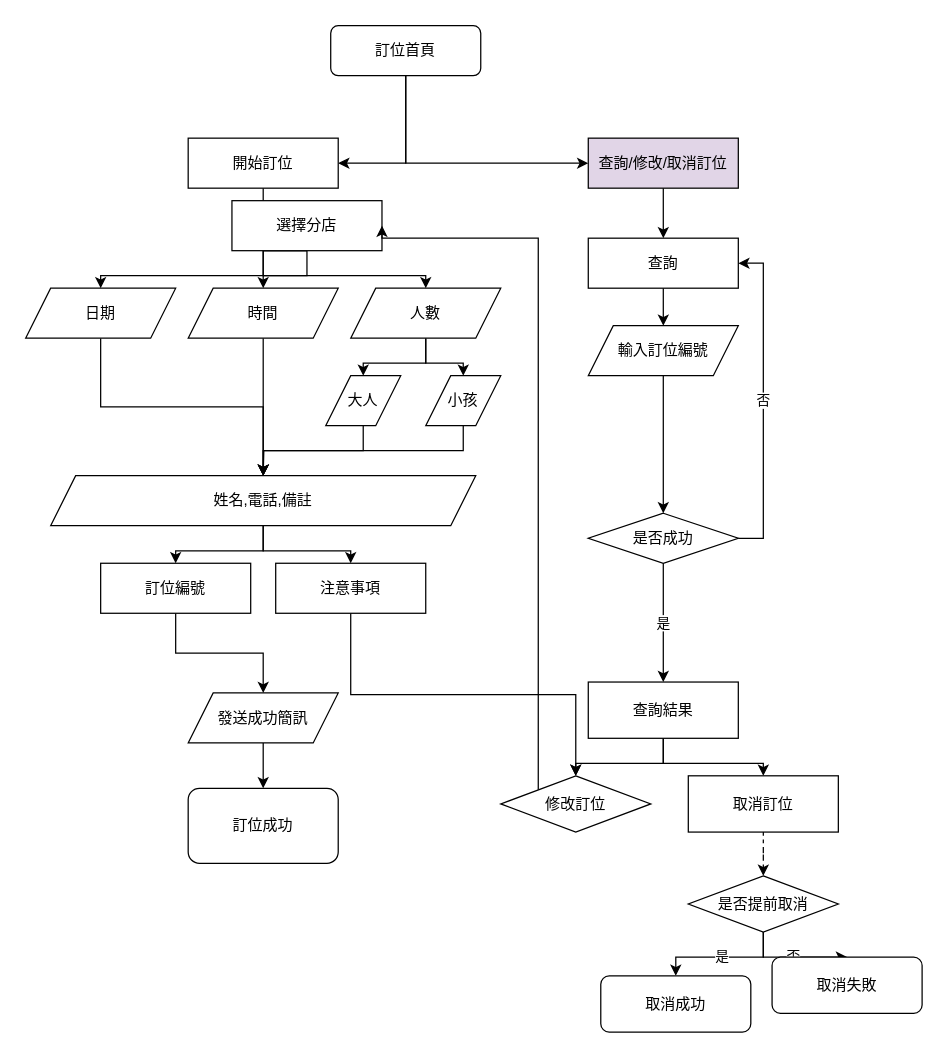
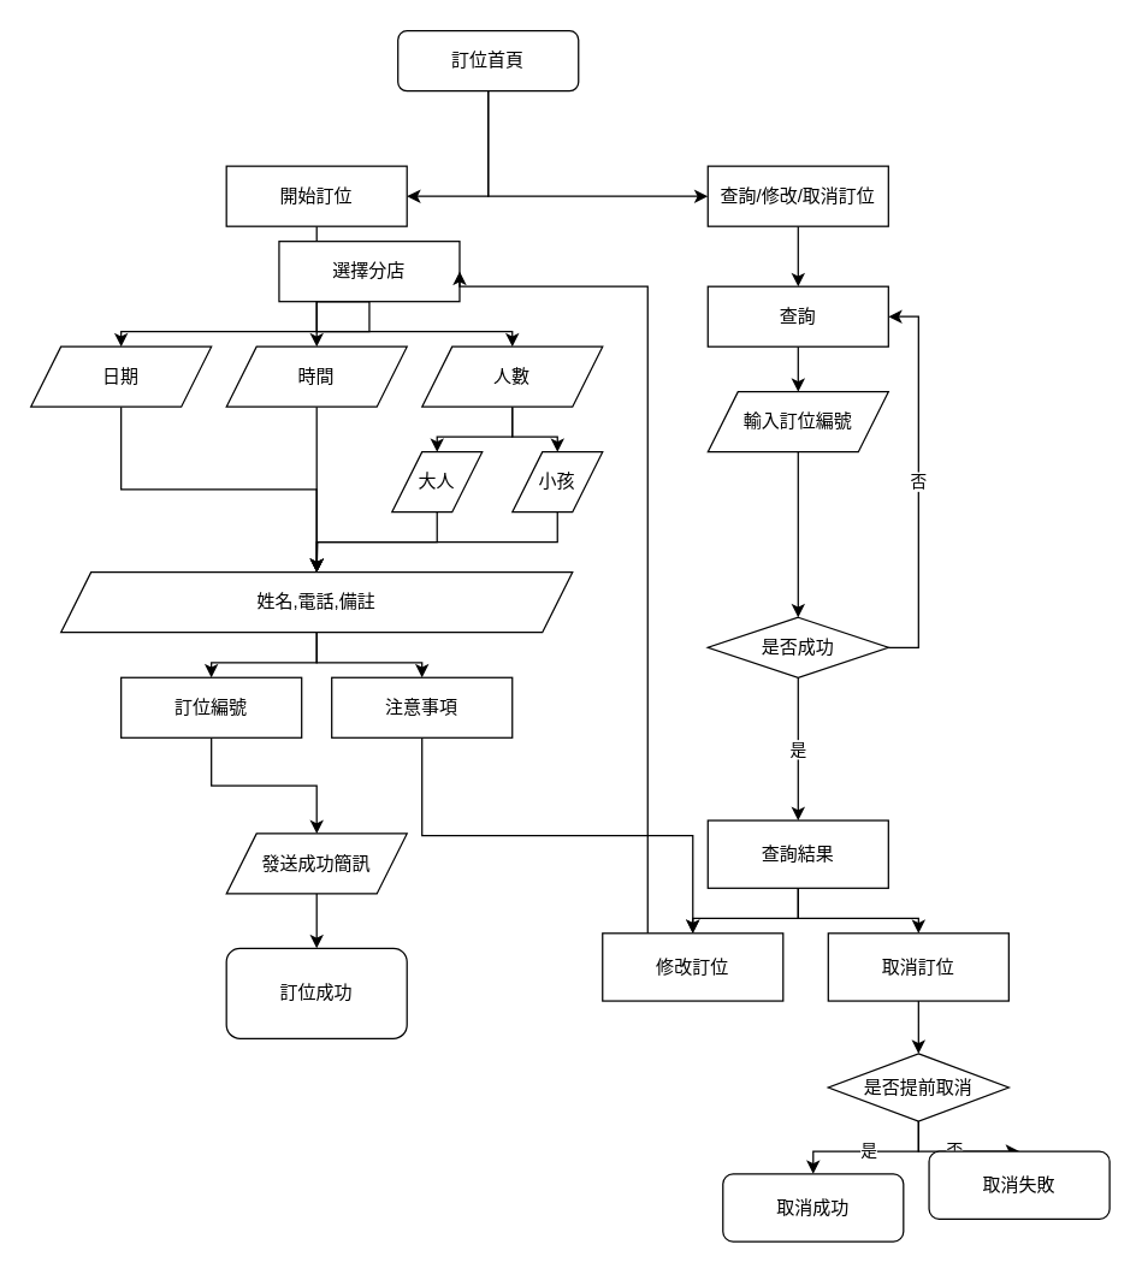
- <mxCell id="7" value="查詢/修改/取消訂位" style="rounded=0;whiteSpace=wrap;html=1;fillColor=#e1d5e7;" parent="1" vertex="1"><mxGeometry x="470" y="110" width="120" height="40" as="geometry" /></mxCell>
+ <mxCell id="7" value="查詢/修改/取消訂位" style="rounded=0;whiteSpace=wrap;html=1;" parent="1" vertex="1"><mxGeometry x="470" y="110" width="120" height="40" as="geometry" /></mxCell>
- <mxCell id="47" value="修改訂位" style="rhombus;whiteSpace=wrap;html=1;" parent="1" vertex="1"><mxGeometry x="400" y="620" width="120" height="45" as="geometry" /></mxCell>
+ <mxCell id="47" value="修改訂位" style="rounded=0;whiteSpace=wrap;html=1;" parent="1" vertex="1"><mxGeometry x="400" y="620" width="120" height="45" as="geometry" /></mxCell>
- <mxCell id="44" value="" style="edgeStyle=orthogonalEdgeStyle;rounded=0;orthogonalLoop=1;jettySize=auto;html=1;dashed=1;" parent="1" source="45" target="50" edge="1"><mxGeometry relative="1" as="geometry" /></mxCell>
+ <mxCell id="44" value="" style="edgeStyle=orthogonalEdgeStyle;rounded=0;orthogonalLoop=1;jettySize=auto;html=1;" parent="1" source="45" target="50" edge="1"><mxGeometry relative="1" as="geometry" /></mxCell>
